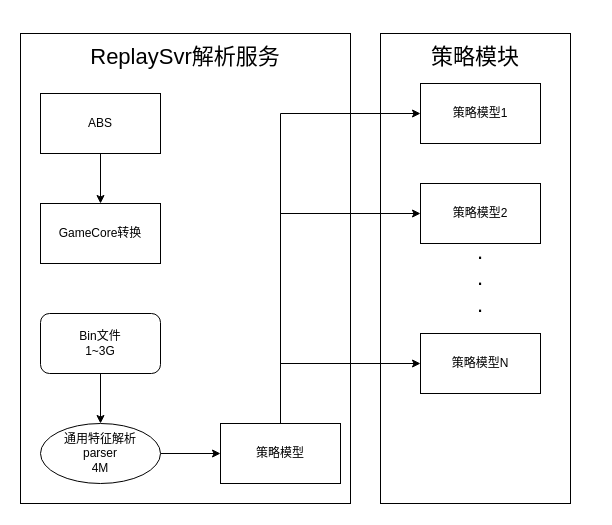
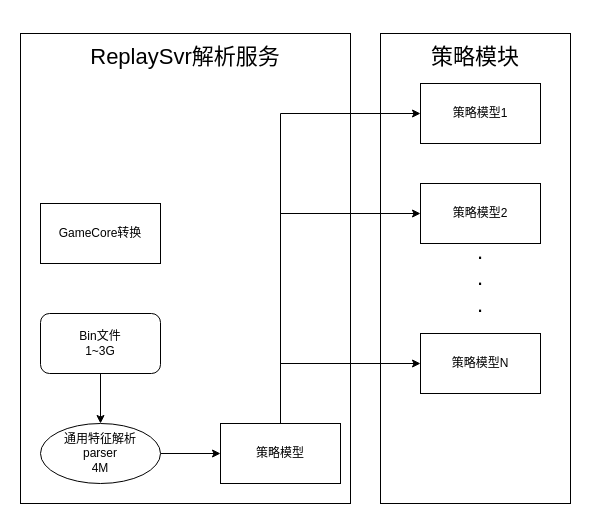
- <mxCell id="5" value="ABS" style="rounded=0;whiteSpace=wrap;html=1;" parent="1" vertex="1"><mxGeometry x="40" y="93" width="120" height="60" as="geometry" /></mxCell>
- <mxCell id="4" style="edgeStyle=orthogonalEdgeStyle;rounded=0;orthogonalLoop=1;jettySize=auto;html=1;exitX=0.5;exitY=1;exitDx=0;exitDy=0;" parent="1" source="5" target="6" edge="1"><mxGeometry relative="1" as="geometry" /></mxCell>
